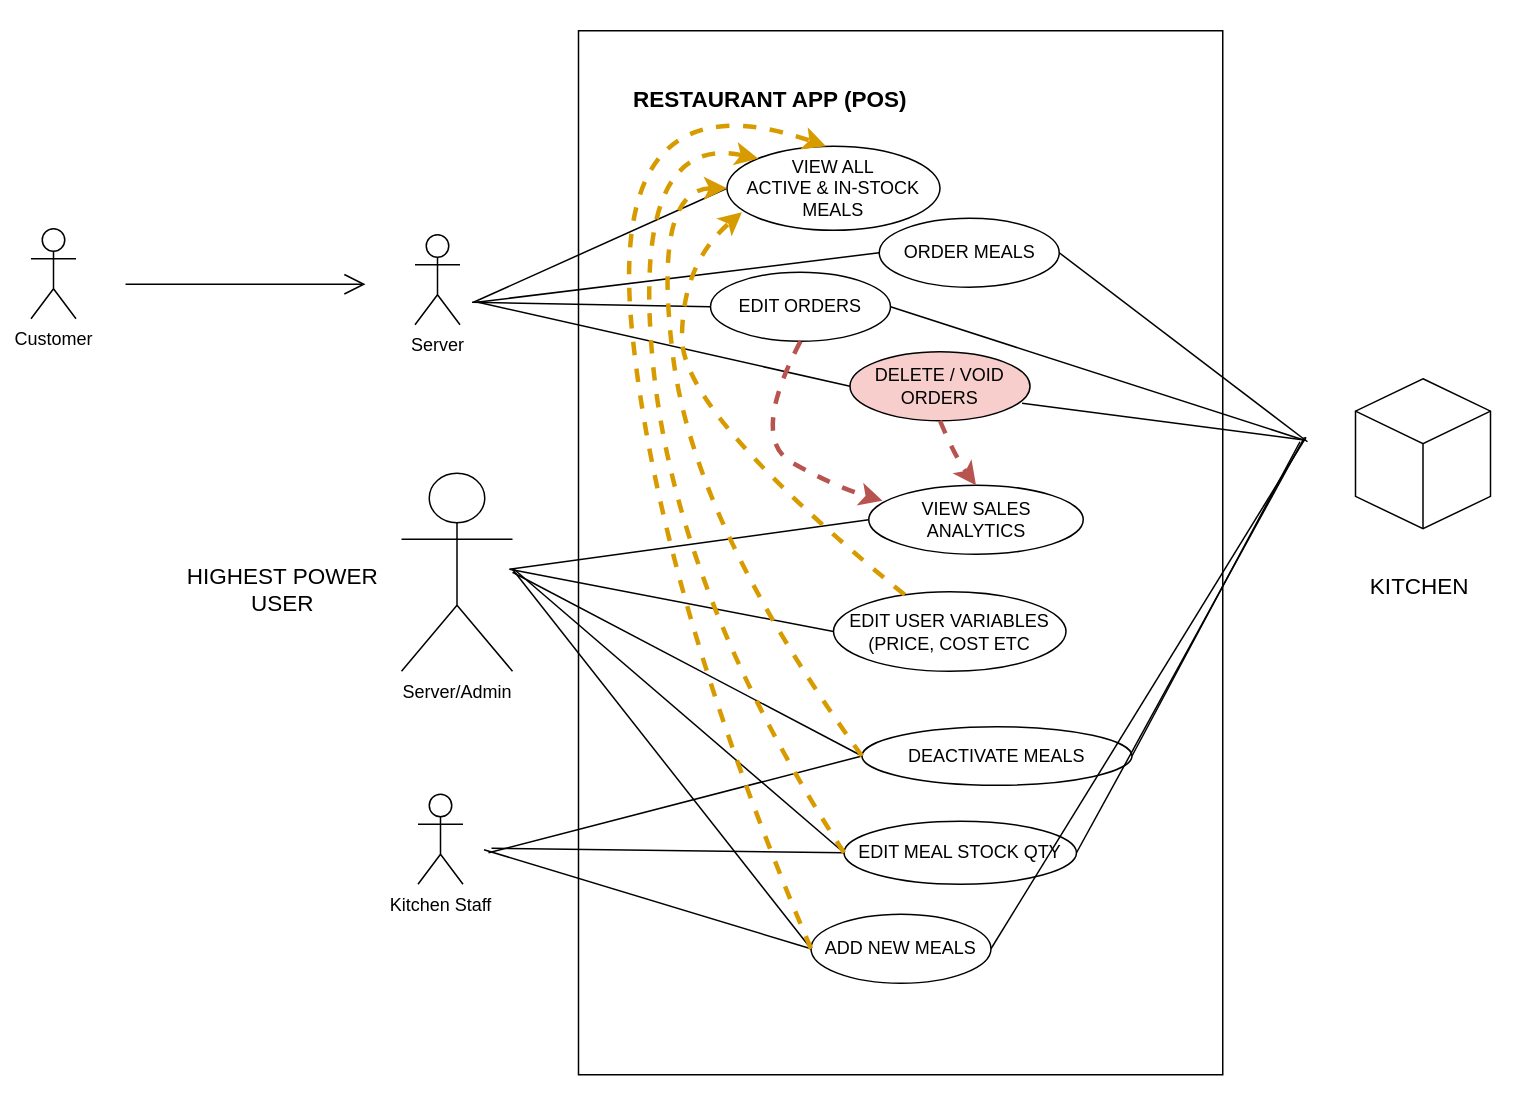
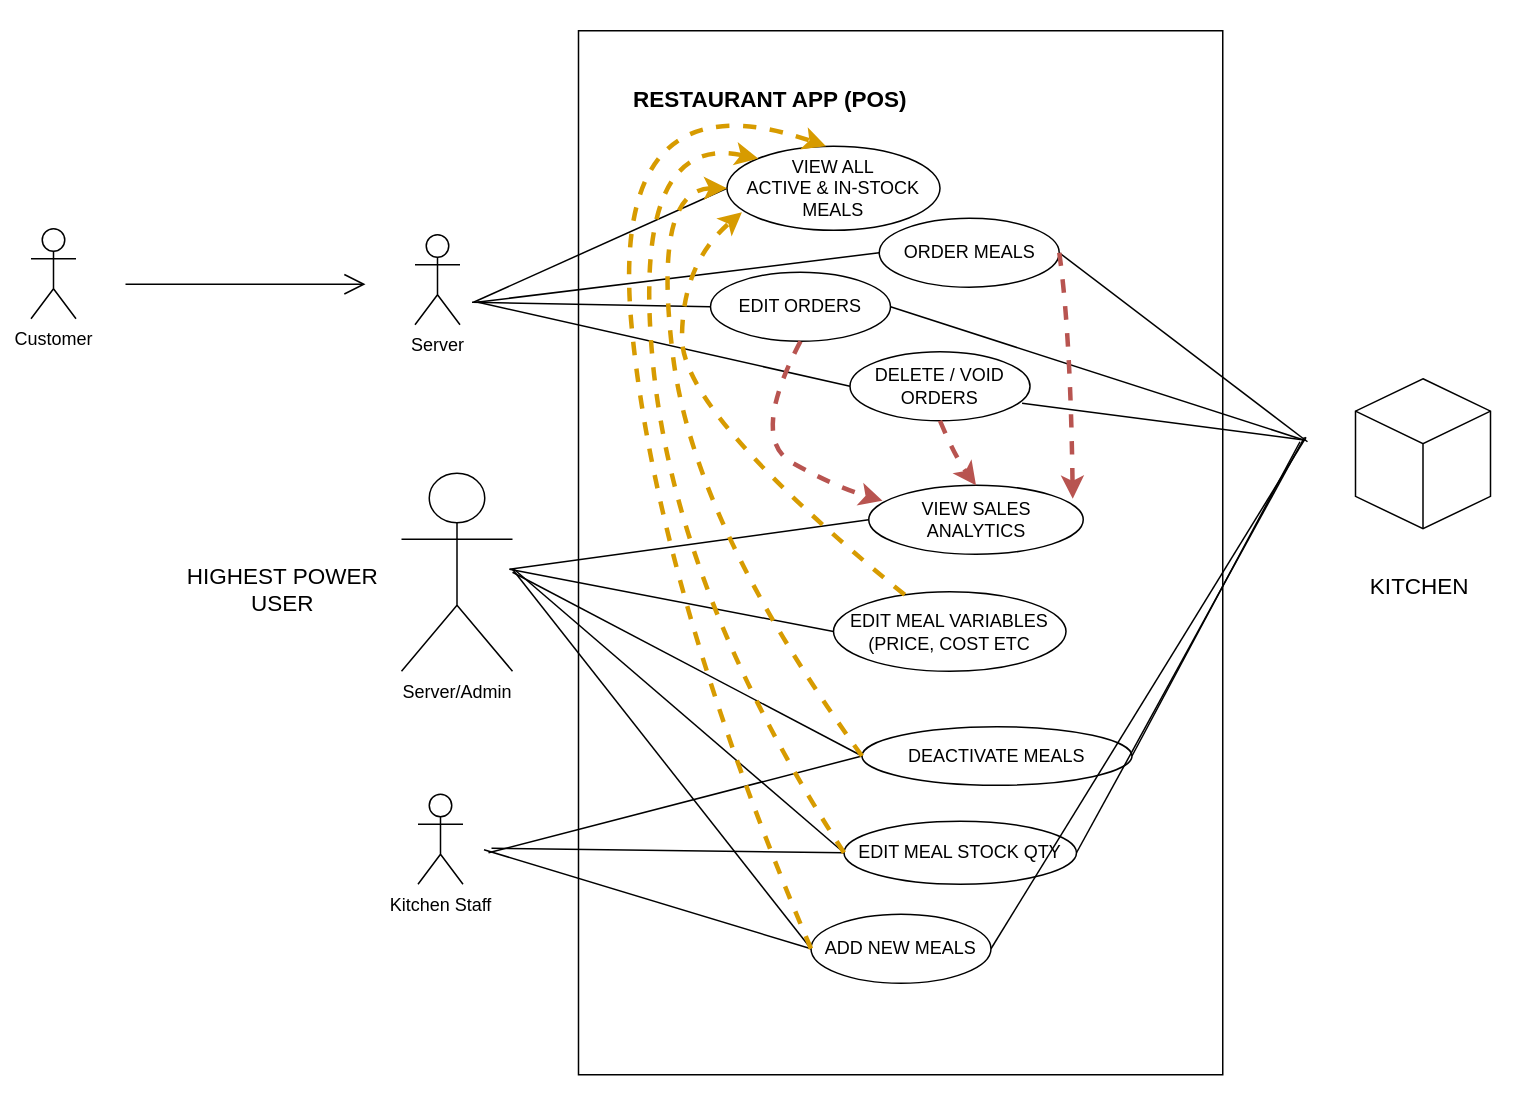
+ <mxCell id="38" value="" style="curved=1;endArrow=classic;html=1;exitX=1;exitY=0.5;exitDx=0;exitDy=0;entryX=0.951;entryY=0.196;entryDx=0;entryDy=0;entryPerimeter=0;fillColor=#f8cecc;dashed=1;strokeColor=#B85450;strokeWidth=3;" edge="1" parent="1" source="11" target="22"><mxGeometry width="50" height="50" relative="1" as="geometry"><mxPoint x="663" y="402" as="sourcePoint" /><mxPoint x="713" y="352" as="targetPoint" /><Array as="points"><mxPoint x="713" y="221" /></Array></mxGeometry></mxCell>
- <mxCell id="17" value="DELETE / VOID ORDERS" style="ellipse;whiteSpace=wrap;html=1;fillColor=#f8cecc;" vertex="1" parent="1"><mxGeometry x="566" y="234" width="120" height="46" as="geometry" /></mxCell>
+ <mxCell id="17" value="DELETE / VOID ORDERS" style="ellipse;whiteSpace=wrap;html=1;" vertex="1" parent="1"><mxGeometry x="566" y="234" width="120" height="46" as="geometry" /></mxCell>
- <mxCell id="21" value="EDIT USER VARIABLES (PRICE, COST ETC" style="ellipse;whiteSpace=wrap;html=1;" vertex="1" parent="1"><mxGeometry x="555" y="394" width="155" height="53" as="geometry" /></mxCell>
+ <mxCell id="21" value="EDIT MEAL VARIABLES (PRICE, COST ETC" style="ellipse;whiteSpace=wrap;html=1;" vertex="1" parent="1"><mxGeometry x="555" y="394" width="155" height="53" as="geometry" /></mxCell>
